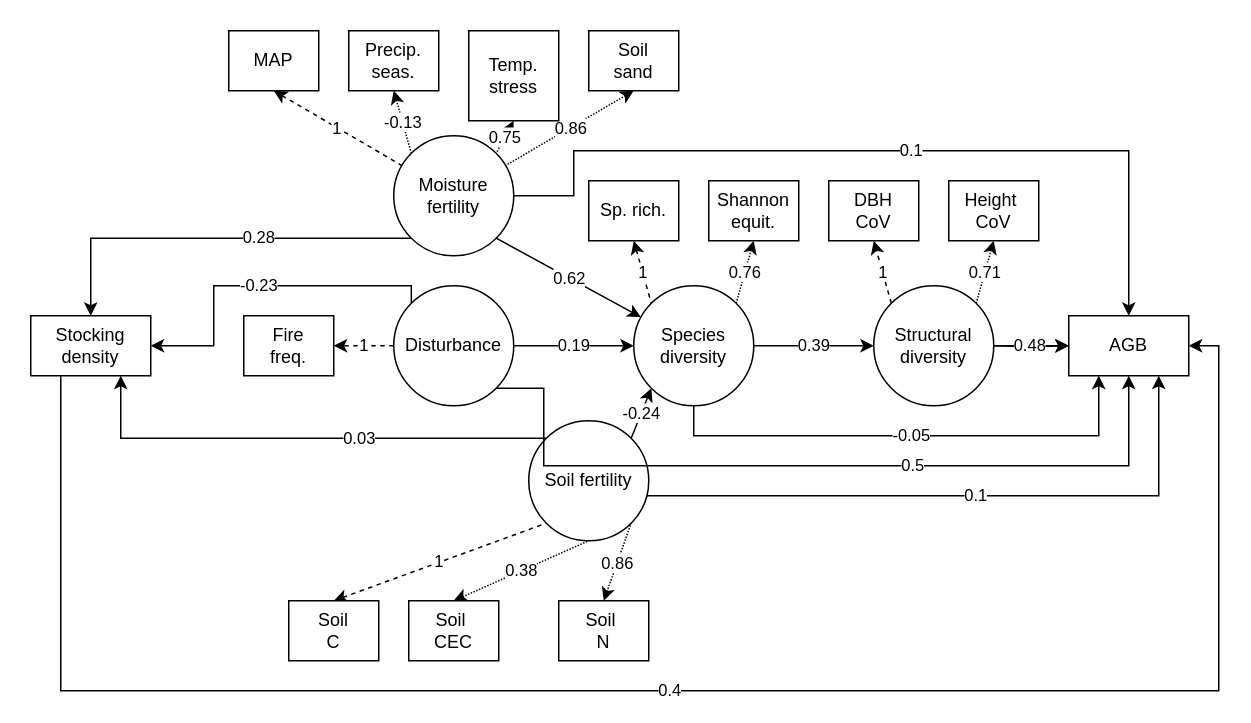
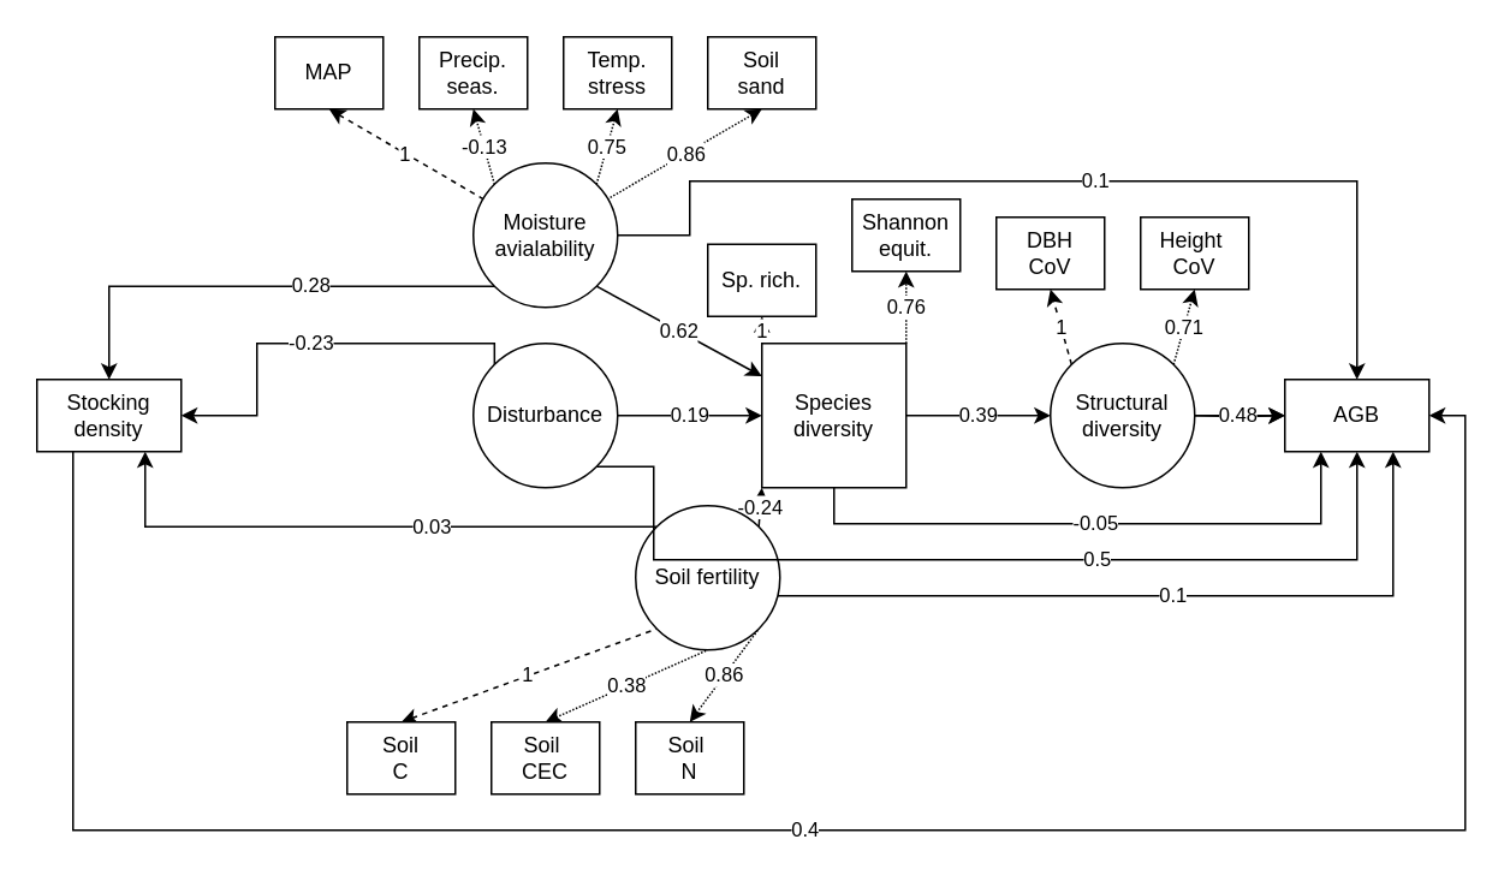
- <mxCell id="35" value="Temp.&lt;br&gt;stress" style="rounded=1;whiteSpace=wrap;html=1;fontSize=12;glass=0;strokeWidth=1;shadow=0;arcSize=0;align=center;fontStyle=0" parent="1" vertex="1"><mxGeometry x="312" y="20" width="60" height="60" as="geometry" /></mxCell>
+ <mxCell id="35" value="Temp.&lt;br&gt;stress" style="rounded=1;whiteSpace=wrap;html=1;fontSize=12;glass=0;strokeWidth=1;shadow=0;arcSize=0;align=center;fontStyle=0" parent="1" vertex="1"><mxGeometry x="312" y="20" width="60" height="40" as="geometry" /></mxCell>
- <mxCell id="21" value="Moisture&lt;br&gt;fertility" style="ellipse;whiteSpace=wrap;html=1;aspect=fixed;" parent="1" vertex="1"><mxGeometry x="262" y="90" width="80" height="80" as="geometry" /></mxCell>
+ <mxCell id="21" value="Moisture&lt;br&gt;avialability" style="ellipse;whiteSpace=wrap;html=1;aspect=fixed;" parent="1" vertex="1"><mxGeometry x="262" y="90" width="80" height="80" as="geometry" /></mxCell>
- <mxCell id="28" value="Sp. rich." style="rounded=1;whiteSpace=wrap;html=1;fontSize=12;glass=0;strokeWidth=1;shadow=0;arcSize=0;align=center;fontStyle=0" parent="1" vertex="1"><mxGeometry x="392" y="120" width="60" height="40" as="geometry" /></mxCell>
+ <mxCell id="28" value="Sp. rich." style="rounded=1;whiteSpace=wrap;html=1;fontSize=12;glass=0;strokeWidth=1;shadow=0;arcSize=0;align=center;fontStyle=0" parent="1" vertex="1"><mxGeometry x="392" y="135" width="60" height="40" as="geometry" /></mxCell>
- <mxCell id="29" value="Shannon equit." style="rounded=1;whiteSpace=wrap;html=1;fontSize=12;glass=0;strokeWidth=1;shadow=0;arcSize=0;align=center;fontStyle=0" parent="1" vertex="1"><mxGeometry x="472" y="120" width="60" height="40" as="geometry" /></mxCell>
+ <mxCell id="29" value="Shannon equit." style="rounded=1;whiteSpace=wrap;html=1;fontSize=12;glass=0;strokeWidth=1;shadow=0;arcSize=0;align=center;fontStyle=0" parent="1" vertex="1"><mxGeometry x="472" y="110" width="60" height="40" as="geometry" /></mxCell>
- <mxCell id="44" value="Fire&lt;br&gt;freq." style="rounded=1;whiteSpace=wrap;html=1;fontSize=12;glass=0;strokeWidth=1;shadow=0;arcSize=0;align=center;fontStyle=0" parent="1" vertex="1"><mxGeometry x="162" y="210" width="60" height="40" as="geometry" /></mxCell>
- <mxCell id="24" value="1" style="edgeStyle=orthogonalEdgeStyle;rounded=0;orthogonalLoop=1;jettySize=auto;html=1;startArrow=none;startFill=0;endArrow=classic;endFill=1;dashed=1;" parent="1" source="26" target="44" edge="1"><mxGeometry relative="1" as="geometry" /></mxCell>
- <mxCell id="9" value="Species&lt;br&gt;diversity" style="ellipse;whiteSpace=wrap;html=1;aspect=fixed;" parent="1" vertex="1"><mxGeometry x="422" y="190" width="80" height="80" as="geometry" /></mxCell>
+ <mxCell id="9" value="Species&lt;br&gt;diversity" style="whiteSpace=wrap;html=1;aspect=fixed;rounded=0;" parent="1" vertex="1"><mxGeometry x="422" y="190" width="80" height="80" as="geometry" /></mxCell>
- <mxCell id="39" value="Soil&amp;nbsp;&lt;br&gt;N" style="rounded=1;whiteSpace=wrap;html=1;fontSize=12;glass=0;strokeWidth=1;shadow=0;arcSize=0;align=center;fontStyle=0" parent="1" vertex="1"><mxGeometry x="372" y="400" width="60" height="40" as="geometry" /></mxCell>
+ <mxCell id="39" value="Soil&amp;nbsp;&lt;br&gt;N" style="rounded=1;whiteSpace=wrap;html=1;fontSize=12;glass=0;strokeWidth=1;shadow=0;arcSize=0;align=center;fontStyle=0" parent="1" vertex="1"><mxGeometry x="352" y="400" width="60" height="40" as="geometry" /></mxCell>
